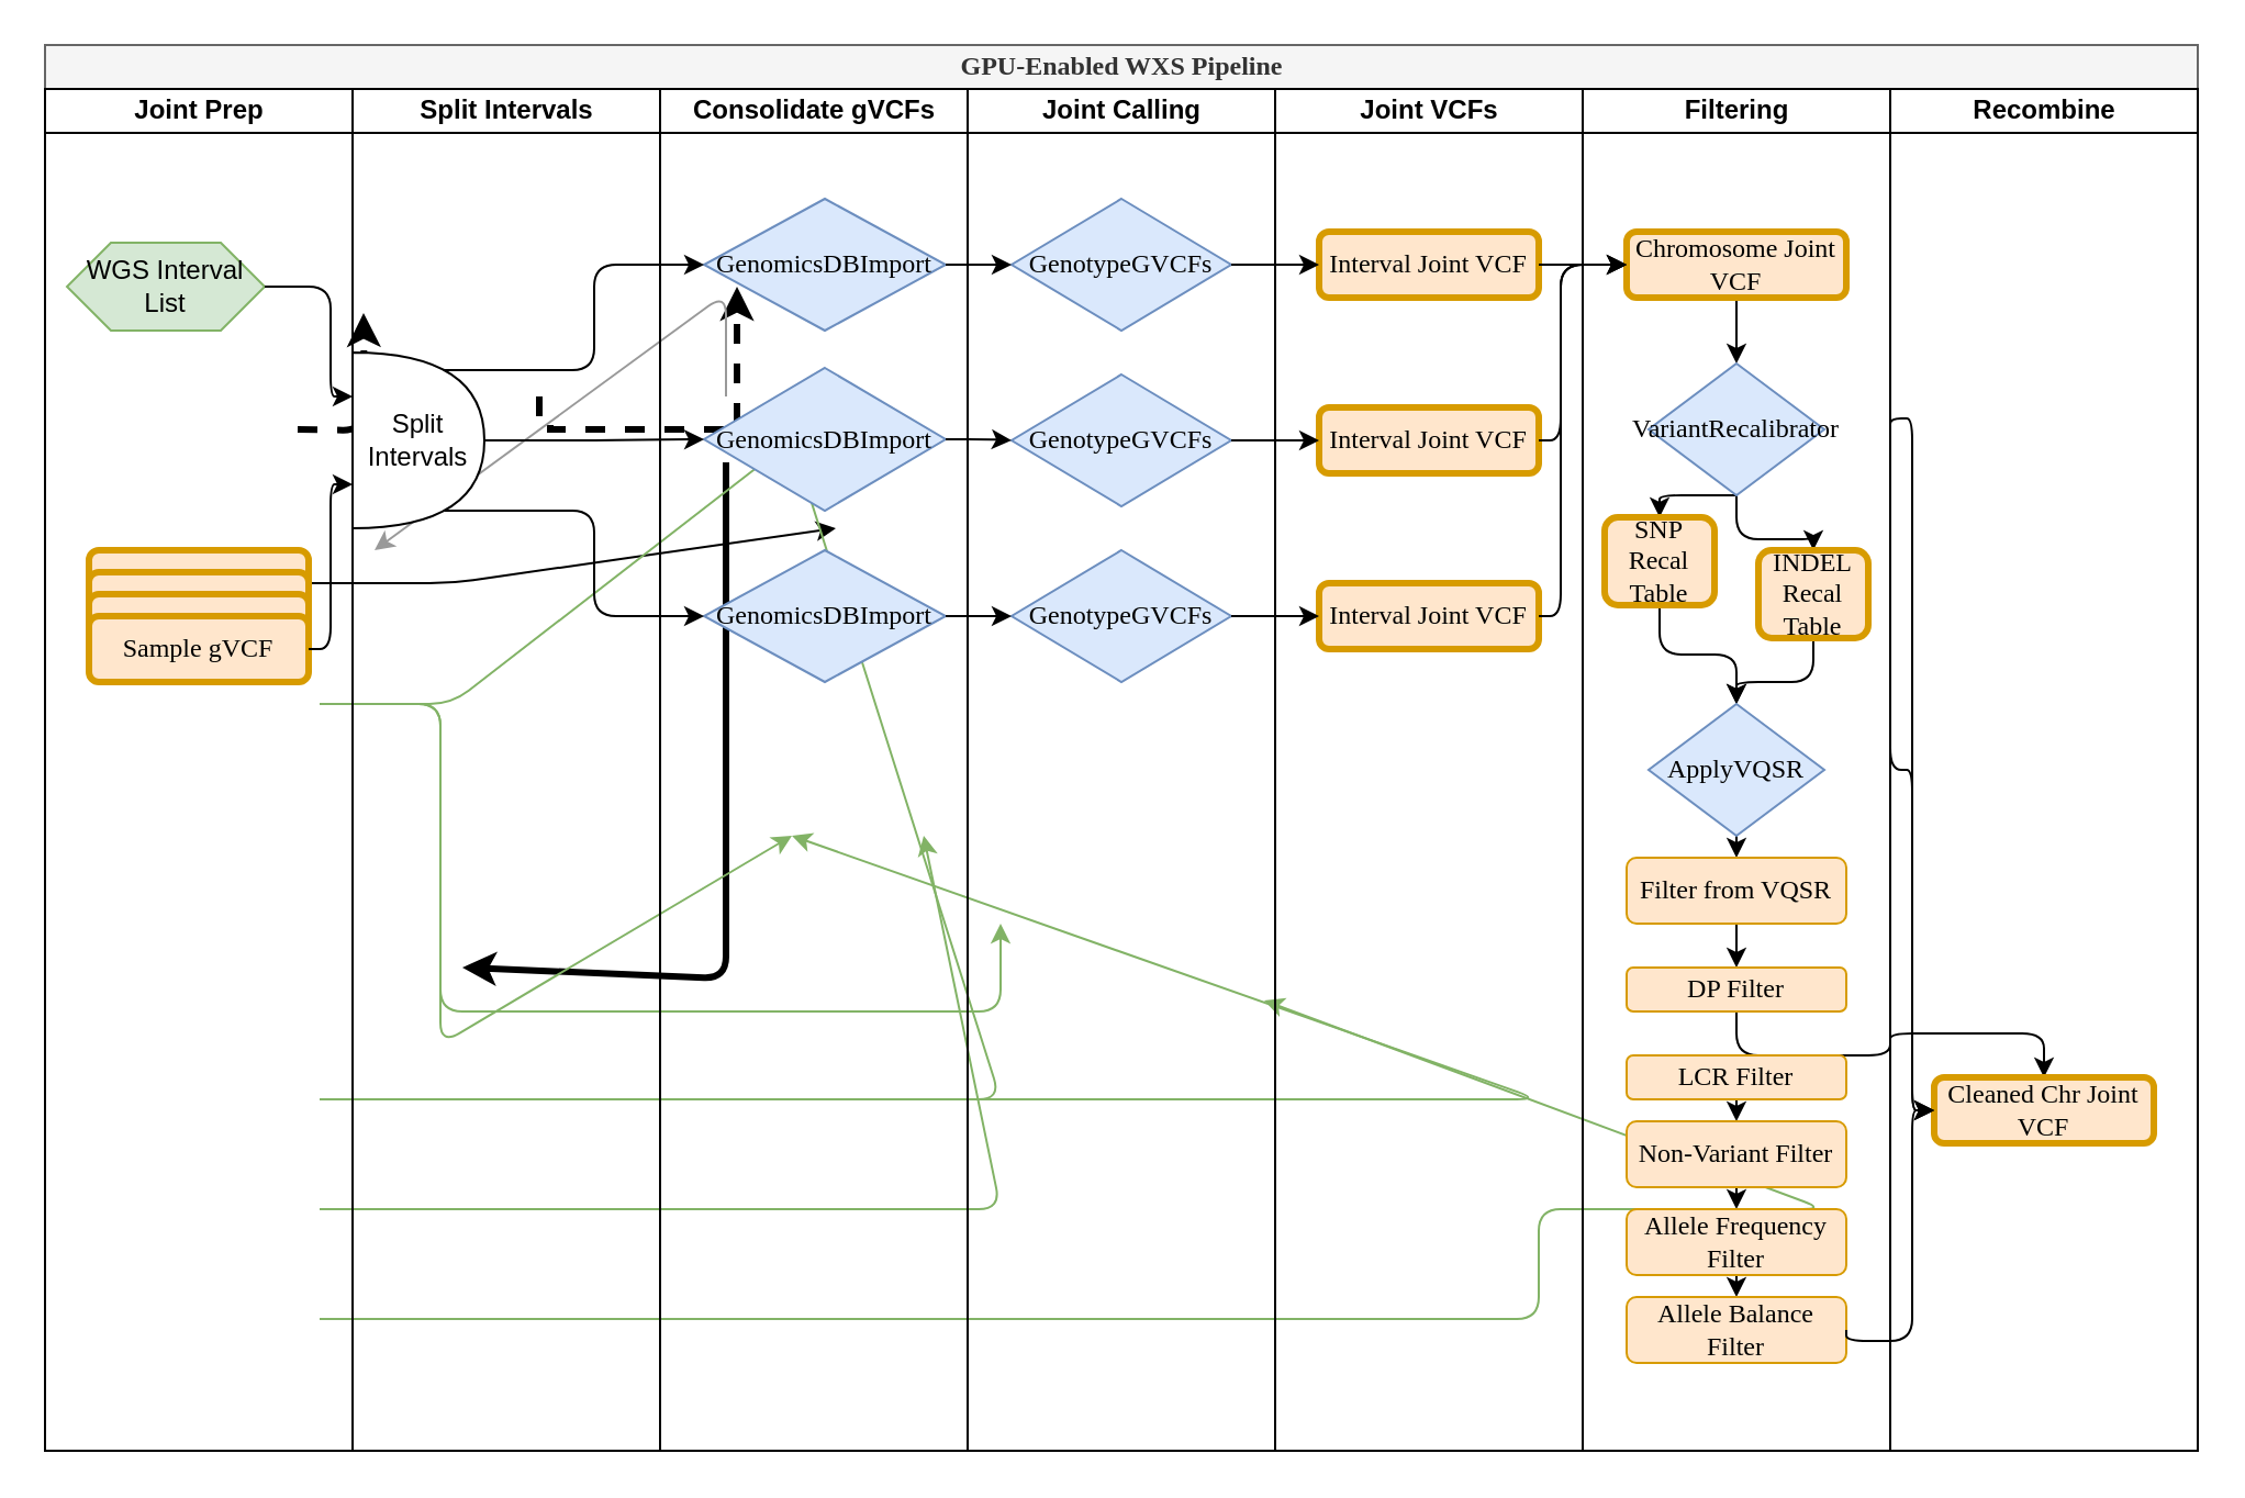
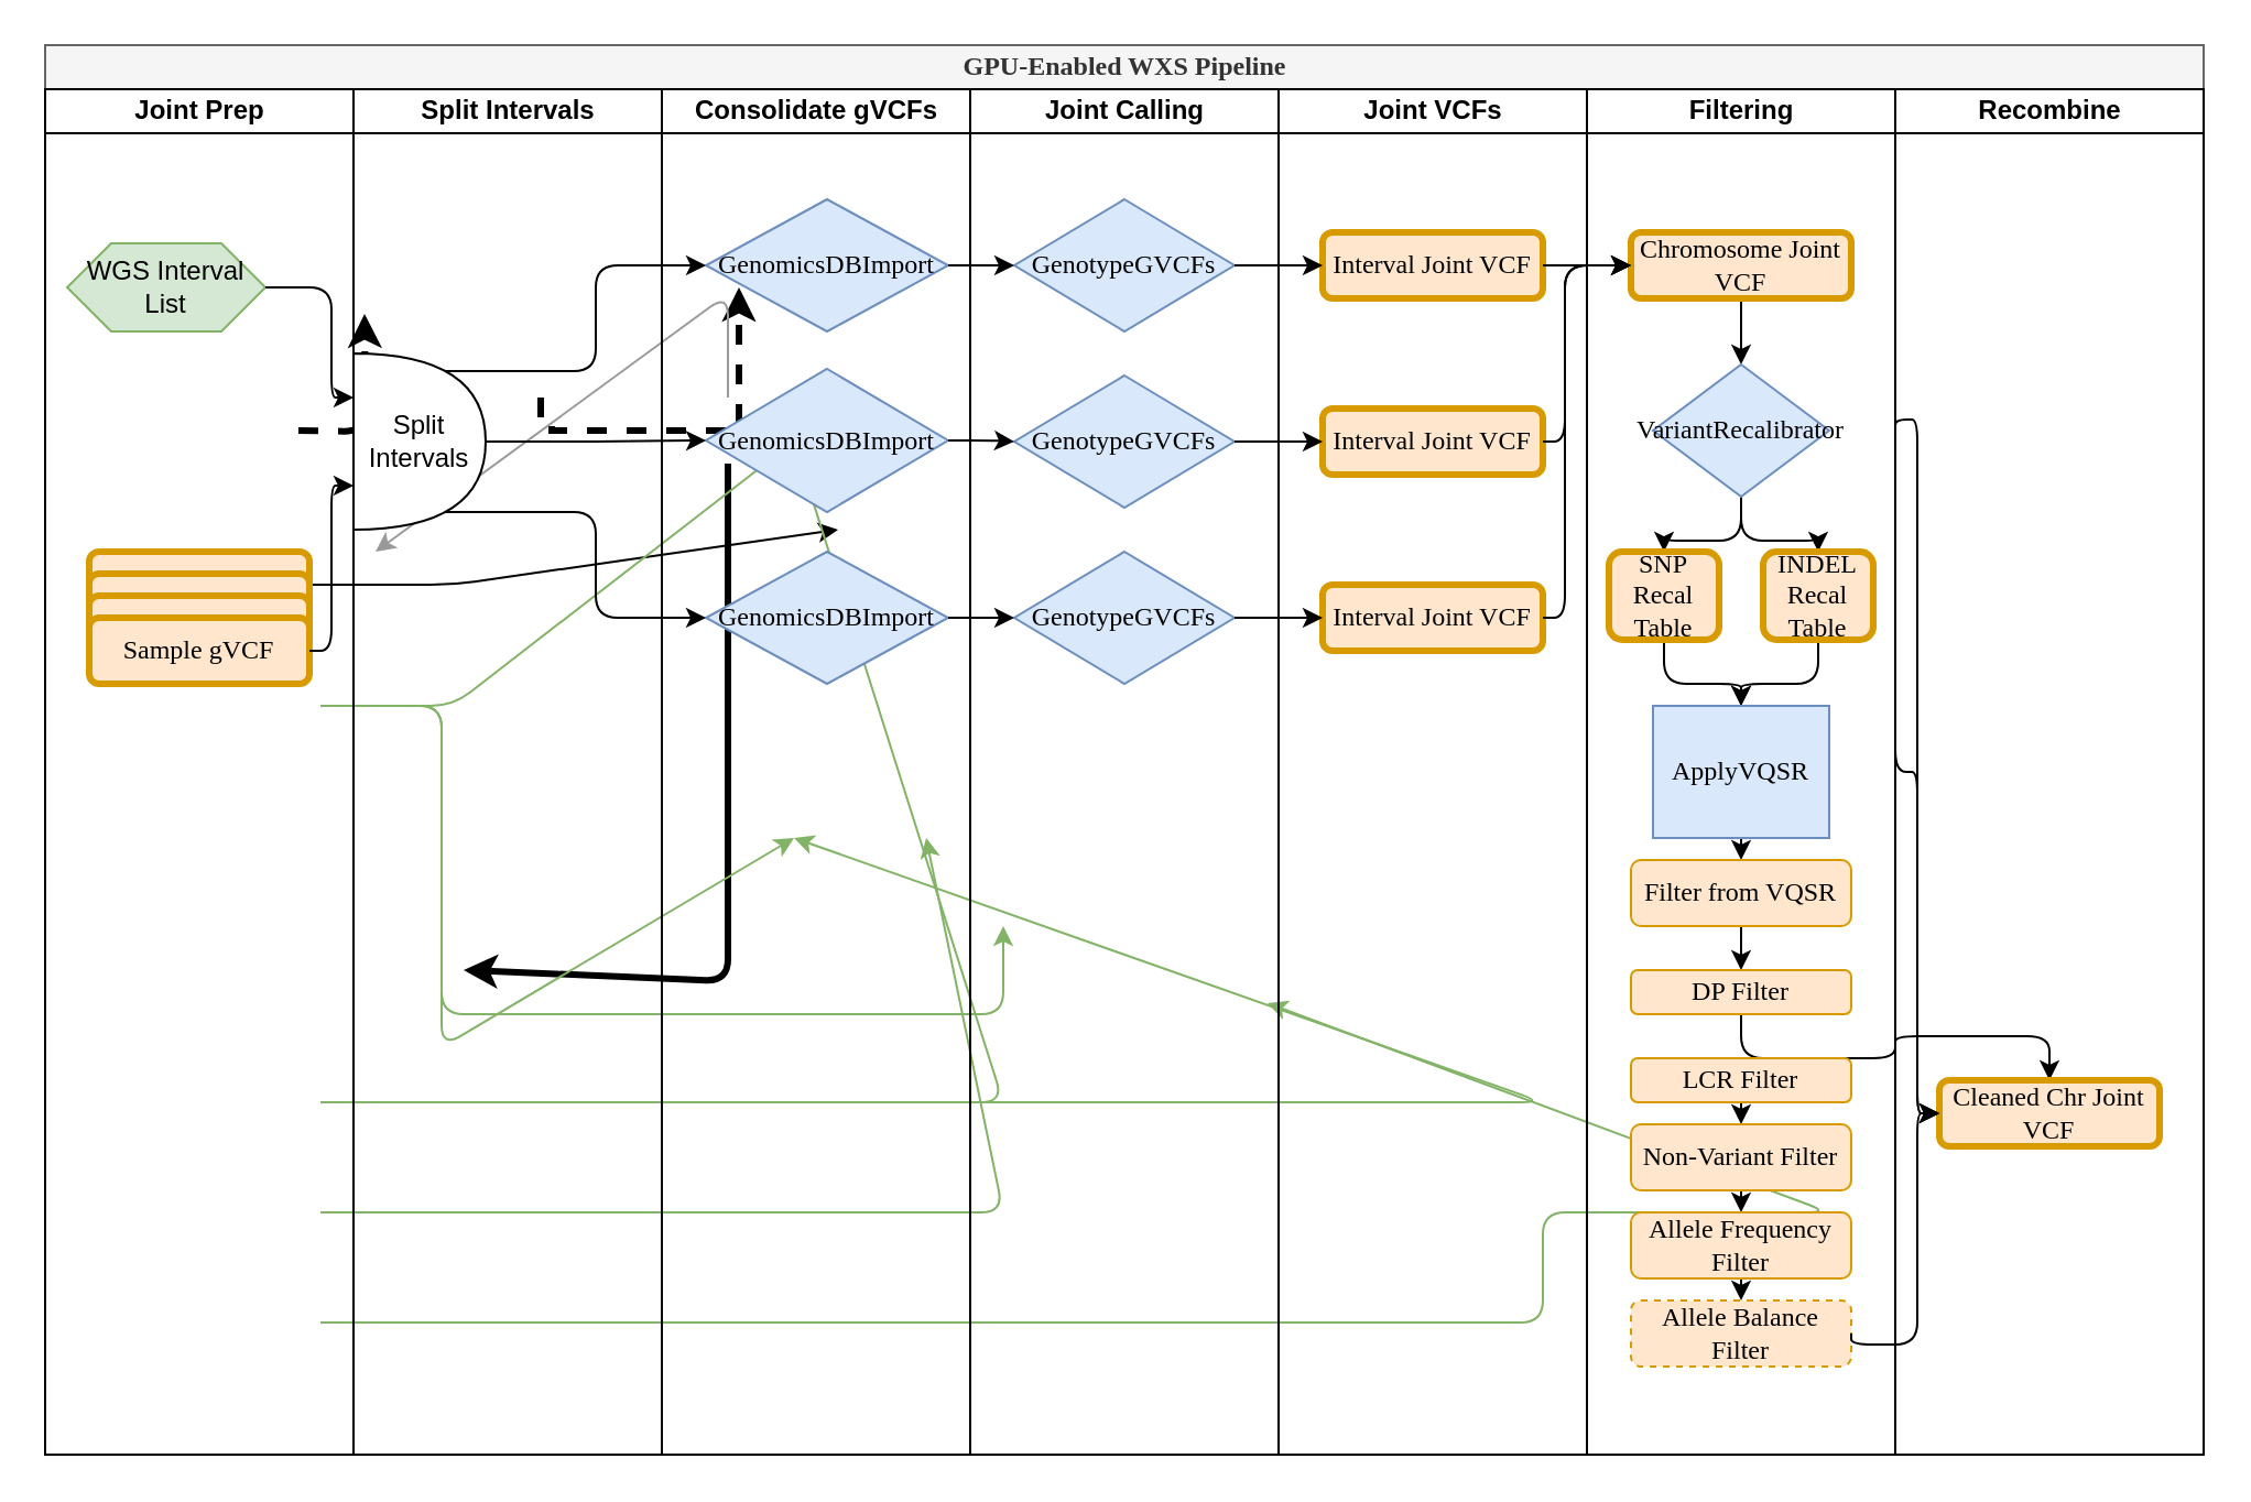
- <mxCell id="59" value="SNP Recal Table" style="rounded=1;whiteSpace=wrap;html=1;shadow=0;labelBackgroundColor=none;strokeWidth=3;fontFamily=Verdana;fontSize=12;align=center;fillColor=#ffe6cc;strokeColor=#d79b00;" parent="52" vertex="1"><mxGeometry x="10" y="195" width="50" height="40" as="geometry" /></mxCell>
+ <mxCell id="59" value="SNP Recal Table" style="rounded=1;whiteSpace=wrap;html=1;shadow=0;labelBackgroundColor=none;strokeWidth=3;fontFamily=Verdana;fontSize=12;align=center;fillColor=#ffe6cc;strokeColor=#d79b00;" parent="52" vertex="1"><mxGeometry x="10" y="210" width="50" height="40" as="geometry" /></mxCell>
- <mxCell id="63" value="ApplyVQSR" style="rhombus;whiteSpace=wrap;html=1;rounded=0;shadow=0;labelBackgroundColor=none;strokeWidth=1;fontFamily=Verdana;fontSize=12;align=center;fillColor=#dae8fc;strokeColor=#6c8ebf;" parent="52" vertex="1"><mxGeometry x="30" y="280" width="80" height="60" as="geometry" /></mxCell>
+ <mxCell id="63" value="ApplyVQSR" style="whiteSpace=wrap;html=1;shadow=0;labelBackgroundColor=none;strokeWidth=1;fontFamily=Verdana;fontSize=12;align=center;fillColor=#dae8fc;strokeColor=#6c8ebf;rounded=0;" parent="52" vertex="1"><mxGeometry x="30" y="280" width="80" height="60" as="geometry" /></mxCell>
- <mxCell id="74" value="Allele Balance Filter" style="rounded=1;whiteSpace=wrap;html=1;shadow=0;labelBackgroundColor=none;strokeWidth=1;fontFamily=Verdana;fontSize=12;align=center;fillColor=#ffe6cc;strokeColor=#d79b00;" parent="52" vertex="1"><mxGeometry x="20" y="550" width="100" height="30" as="geometry" /></mxCell>
+ <mxCell id="74" value="Allele Balance Filter" style="rounded=1;whiteSpace=wrap;html=1;shadow=0;labelBackgroundColor=none;strokeWidth=1;fontFamily=Verdana;fontSize=12;align=center;fillColor=#ffe6cc;strokeColor=#d79b00;dashed=1;" parent="52" vertex="1"><mxGeometry x="20" y="550" width="100" height="30" as="geometry" /></mxCell>
